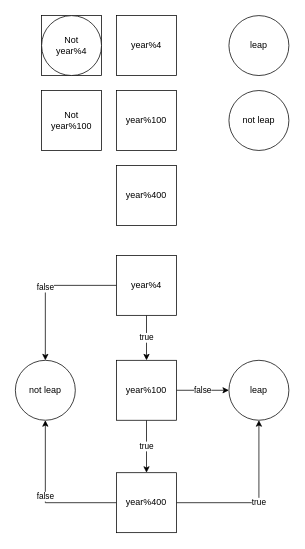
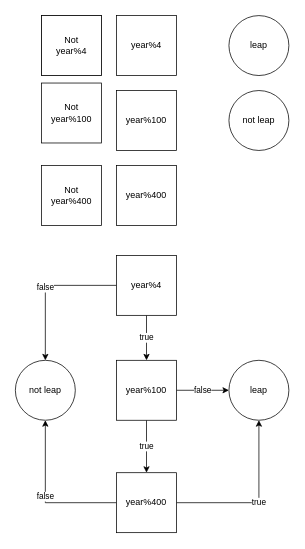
- <mxCell id="3" value="Not&lt;div&gt;year%4&lt;/div&gt;" style="ellipse;whiteSpace=wrap;html=1;aspect=fixed;" parent="1" vertex="1"><mxGeometry x="55" y="20" width="80" height="80" as="geometry" /></mxCell>
+ <mxCell id="3" value="Not&lt;div&gt;year%4&lt;/div&gt;" style="whiteSpace=wrap;html=1;aspect=fixed;" parent="1" vertex="1"><mxGeometry x="55" y="20" width="80" height="80" as="geometry" /></mxCell>
- <mxCell id="5" value="Not&lt;div&gt;year%100&lt;/div&gt;" style="whiteSpace=wrap;html=1;aspect=fixed;" parent="1" vertex="1"><mxGeometry x="55" y="120" width="80" height="80" as="geometry" /></mxCell>
+ <mxCell id="5" value="Not&lt;div&gt;year%100&lt;/div&gt;" style="whiteSpace=wrap;html=1;aspect=fixed;" parent="1" vertex="1"><mxGeometry x="55" y="110" width="80" height="80" as="geometry" /></mxCell>
+ <mxCell id="4" value="Not&lt;div&gt;year%400&lt;/div&gt;" style="whiteSpace=wrap;html=1;aspect=fixed;" parent="1" vertex="1"><mxGeometry x="55" y="220" width="80" height="80" as="geometry" /></mxCell>
